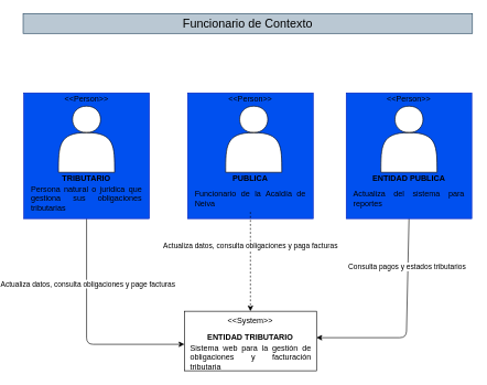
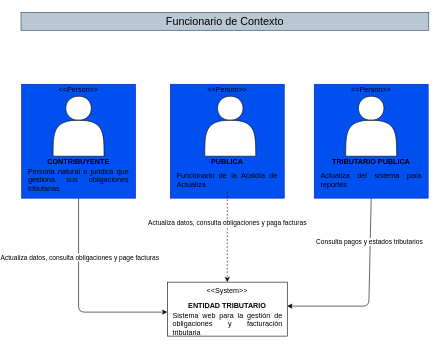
- <mxCell id="7" value="&lt;b&gt;TRIBUTARIO&lt;/b&gt;" style="text;strokeColor=none;align=center;fillColor=none;html=1;verticalAlign=middle;whiteSpace=wrap;rounded=0;" parent="1" vertex="1"><mxGeometry x="26" y="250" width="180" height="40" as="geometry" /></mxCell>
+ <mxCell id="7" value="&lt;b&gt;CONTRIBUYENTE&lt;/b&gt;" style="text;strokeColor=none;align=center;fillColor=none;html=1;verticalAlign=middle;whiteSpace=wrap;rounded=0;" parent="1" vertex="1"><mxGeometry x="26" y="250" width="180" height="40" as="geometry" /></mxCell>
- <mxCell id="21" value="&lt;b&gt;ENTIDAD PUBLICA&lt;/b&gt;" style="text;strokeColor=none;align=center;fillColor=none;html=1;verticalAlign=middle;whiteSpace=wrap;rounded=0;" parent="1" vertex="1"><mxGeometry x="514" y="250" width="180" height="40" as="geometry" /></mxCell>
+ <mxCell id="21" value="&lt;b&gt;TRIBUTARIO PUBLICA&lt;/b&gt;" style="text;strokeColor=none;align=center;fillColor=none;html=1;verticalAlign=middle;whiteSpace=wrap;rounded=0;" parent="1" vertex="1"><mxGeometry x="514" y="250" width="180" height="40" as="geometry" /></mxCell>
- <mxCell id="14" value="&lt;div style=&quot;text-align: justify;&quot;&gt;&lt;span style=&quot;background-color: transparent;&quot;&gt;&lt;font style=&quot;color: light-dark(rgb(0, 0, 0), rgb(255, 255, 255));&quot;&gt;Funcionario de la Acaldía de Neiva&lt;/font&gt;&lt;/span&gt;&lt;/div&gt;" style="text;strokeColor=none;align=center;fillColor=none;html=1;verticalAlign=middle;whiteSpace=wrap;rounded=0;" parent="1" vertex="1"><mxGeometry x="279" y="280" width="170" height="40" as="geometry" /></mxCell>
+ <mxCell id="14" value="&lt;div style=&quot;text-align: justify;&quot;&gt;&lt;span style=&quot;background-color: transparent;&quot;&gt;&lt;font style=&quot;color: light-dark(rgb(0, 0, 0), rgb(255, 255, 255));&quot;&gt;Funcionario de la Acaldía de Actualiza&lt;/font&gt;&lt;/span&gt;&lt;/div&gt;" style="text;strokeColor=none;align=center;fillColor=none;html=1;verticalAlign=middle;whiteSpace=wrap;rounded=0;" parent="1" vertex="1"><mxGeometry x="279" y="280" width="170" height="40" as="geometry" /></mxCell>
